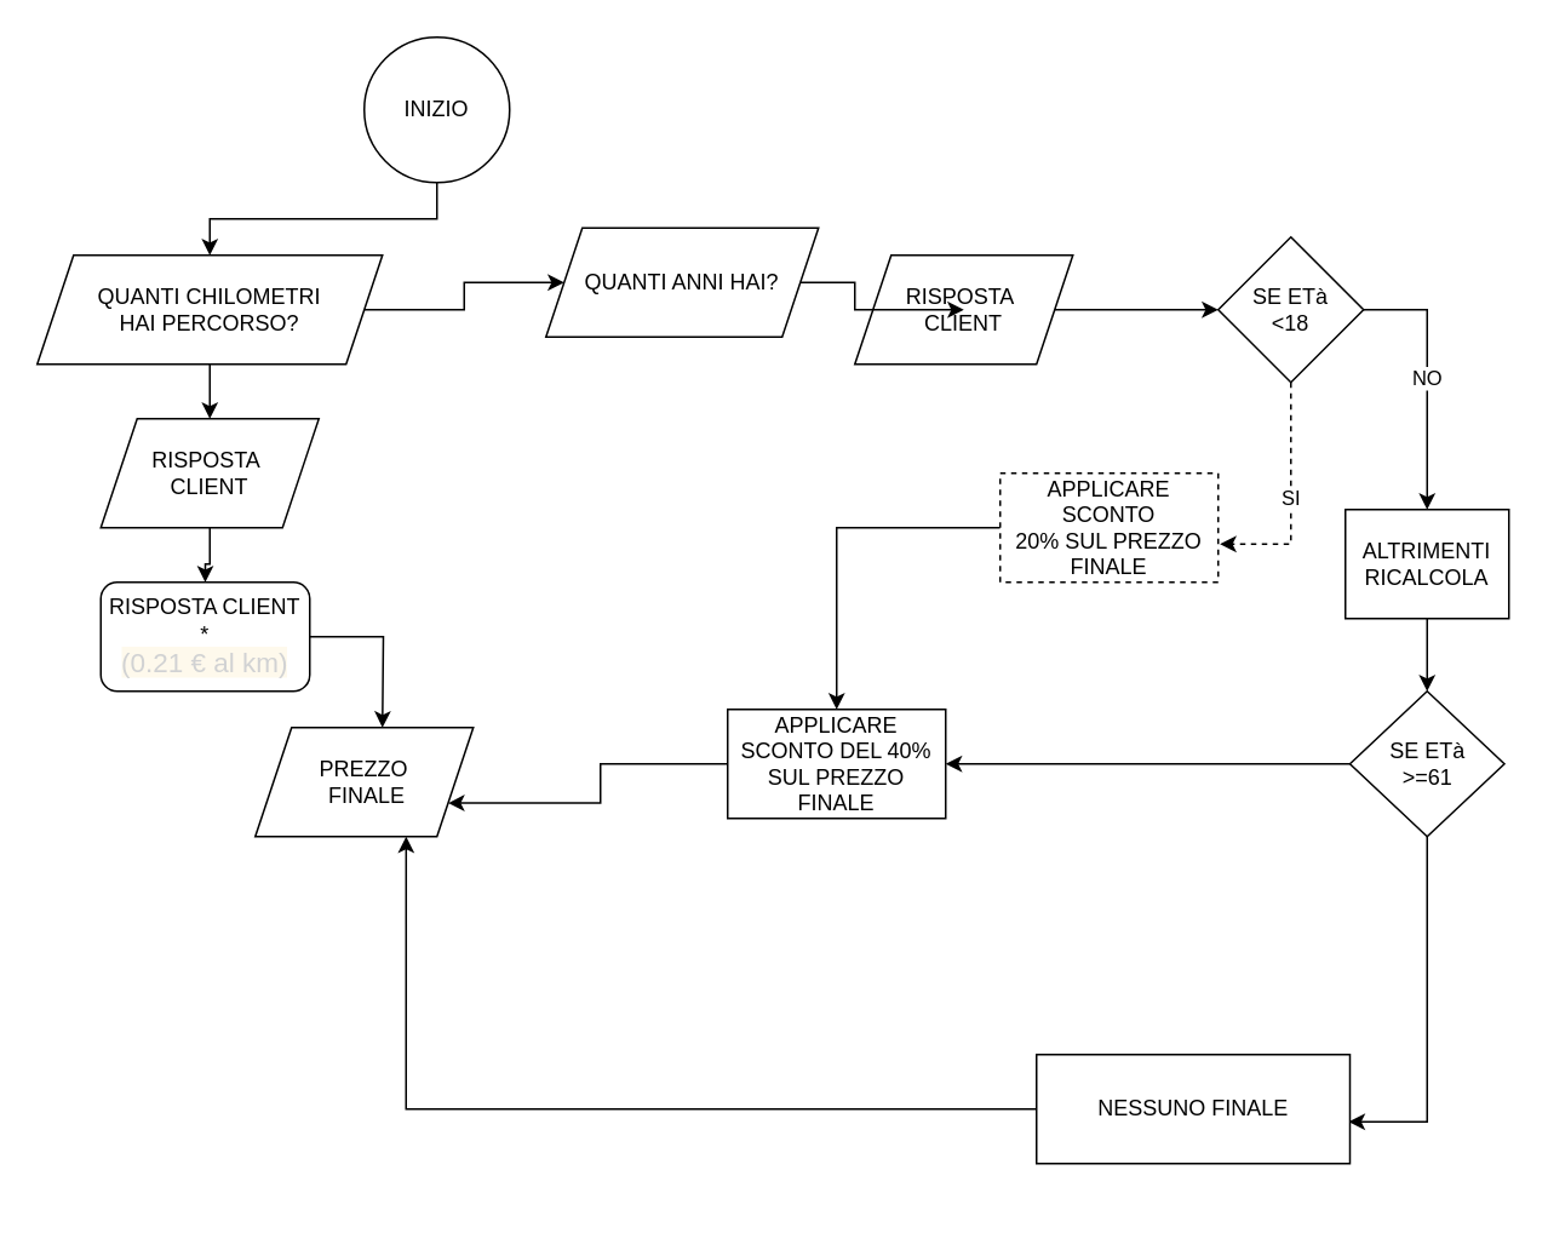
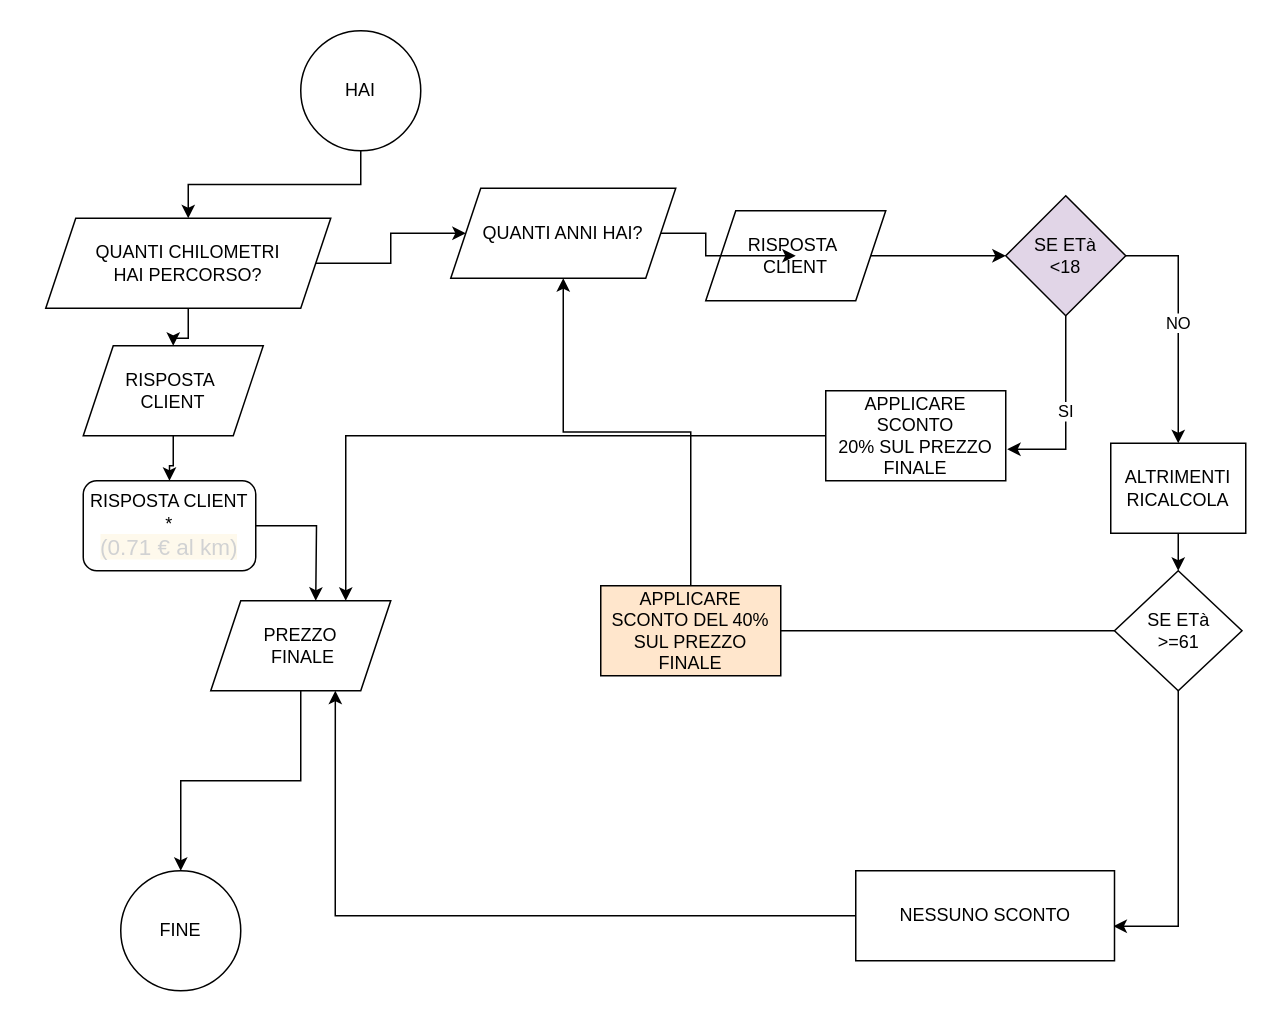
- <mxCell id="3" value="INIZIO" style="ellipse;whiteSpace=wrap;html=1;aspect=fixed;" vertex="1" parent="1"><mxGeometry x="200" width="80" height="80" as="geometry" y="20" /></mxCell>
+ <mxCell id="3" value="HAI" style="ellipse;whiteSpace=wrap;html=1;aspect=fixed;" vertex="1" parent="1"><mxGeometry x="200" width="80" height="80" as="geometry" y="20" /></mxCell>
- <mxCell id="7" value="QUANTI CHILOMETRI&lt;br&gt;HAI PERCORSO?&lt;br&gt;" style="shape=parallelogram;perimeter=parallelogramPerimeter;whiteSpace=wrap;html=1;fixedSize=1;" vertex="1" parent="1"><mxGeometry x="20" y="140" width="190" height="60" as="geometry" /></mxCell>
+ <mxCell id="7" value="QUANTI CHILOMETRI&lt;br&gt;HAI PERCORSO?&lt;br&gt;" style="shape=parallelogram;perimeter=parallelogramPerimeter;whiteSpace=wrap;html=1;fixedSize=1;" vertex="1" parent="1"><mxGeometry x="30" y="145" width="190" height="60" as="geometry" /></mxCell>
- <mxCell id="18" value="SE ETà&lt;br&gt;&amp;lt;18" style="rhombus;whiteSpace=wrap;html=1;" vertex="1" parent="1"><mxGeometry x="670" y="130" width="80" height="80" as="geometry" /></mxCell>
+ <mxCell id="18" value="SE ETà&lt;br&gt;&amp;lt;18" style="rhombus;whiteSpace=wrap;html=1;fillColor=#e1d5e7;" vertex="1" parent="1"><mxGeometry x="670" y="130" width="80" height="80" as="geometry" /></mxCell>
- <mxCell id="17" value="SI" style="edgeStyle=orthogonalEdgeStyle;rounded=0;orthogonalLoop=1;jettySize=auto;html=1;entryX=1.008;entryY=0.65;entryDx=0;entryDy=0;entryPerimeter=0;dashed=1;" edge="1" parent="1" source="18" target="20"><mxGeometry relative="1" as="geometry" /></mxCell>
+ <mxCell id="17" value="SI" style="edgeStyle=orthogonalEdgeStyle;rounded=0;orthogonalLoop=1;jettySize=auto;html=1;entryX=1.008;entryY=0.65;entryDx=0;entryDy=0;entryPerimeter=0;" edge="1" parent="1" source="18" target="20"><mxGeometry relative="1" as="geometry" /></mxCell>
- <mxCell id="19" style="edgeStyle=orthogonalEdgeStyle;rounded=0;orthogonalLoop=1;jettySize=auto;html=1;" edge="1" parent="1" source="20" target="27"><mxGeometry relative="1" as="geometry" /></mxCell>
+ <mxCell id="19" style="edgeStyle=orthogonalEdgeStyle;rounded=0;orthogonalLoop=1;jettySize=auto;html=1;entryX=0.75;entryY=0;entryDx=0;entryDy=0;" edge="1" parent="1" source="20" target="13"><mxGeometry relative="1" as="geometry" /></mxCell>
- <mxCell id="20" value="APPLICARE&lt;br&gt;SCONTO&lt;br&gt;20% SUL PREZZO&lt;br&gt;FINALE" style="whiteSpace=wrap;html=1;dashed=1;" vertex="1" parent="1"><mxGeometry x="550" y="260" width="120" height="60" as="geometry" /></mxCell>
+ <mxCell id="20" value="APPLICARE&lt;br&gt;SCONTO&lt;br&gt;20% SUL PREZZO&lt;br&gt;FINALE" style="whiteSpace=wrap;html=1;" vertex="1" parent="1"><mxGeometry x="550" y="260" width="120" height="60" as="geometry" /></mxCell>
- <mxCell id="22" value="ALTRIMENTI&lt;br&gt;RICALCOLA" style="whiteSpace=wrap;html=1;" vertex="1" parent="1"><mxGeometry x="740" y="280" width="90" height="60" as="geometry" /></mxCell>
+ <mxCell id="22" value="ALTRIMENTI&lt;br&gt;RICALCOLA" style="whiteSpace=wrap;html=1;" vertex="1" parent="1"><mxGeometry x="740" y="295" width="90" height="60" as="geometry" /></mxCell>
- <mxCell id="11" value="RISPOSTA CLIENT&lt;br&gt;*&lt;br&gt;&lt;span style=&quot;color: rgb(209, 210, 211); font-family: Slack-Lato, Slack-Fractions, appleLogo, sans-serif; font-size: 15px; font-variant-ligatures: common-ligatures; text-align: left; background-color: rgba(242, 199, 68, 0.1);&quot;&gt;(0.21 € al km)&lt;/span&gt;&lt;br&gt;" style="rounded=1;whiteSpace=wrap;html=1;" vertex="1" parent="1"><mxGeometry x="55" y="320" width="115" height="60" as="geometry" /></mxCell>
+ <mxCell id="11" value="RISPOSTA CLIENT&lt;br&gt;*&lt;br&gt;&lt;span style=&quot;color: rgb(209, 210, 211); font-family: Slack-Lato, Slack-Fractions, appleLogo, sans-serif; font-size: 15px; font-variant-ligatures: common-ligatures; text-align: left; background-color: rgba(242, 199, 68, 0.1);&quot;&gt;(0.71 € al km)&lt;/span&gt;&lt;br&gt;" style="rounded=1;whiteSpace=wrap;html=1;" vertex="1" parent="1"><mxGeometry x="55" y="320" width="115" height="60" as="geometry" /></mxCell>
- <mxCell id="27" value="APPLICARE SCONTO DEL 40%&lt;br&gt;SUL PREZZO FINALE" style="whiteSpace=wrap;html=1;" vertex="1" parent="1"><mxGeometry x="400" y="390" width="120" height="60" as="geometry" /></mxCell>
+ <mxCell id="27" value="APPLICARE SCONTO DEL 40%&lt;br&gt;SUL PREZZO FINALE" style="whiteSpace=wrap;html=1;fillColor=#ffe6cc;" vertex="1" parent="1"><mxGeometry x="400" y="390" width="120" height="60" as="geometry" /></mxCell>
- <mxCell id="23" value="" style="edgeStyle=orthogonalEdgeStyle;rounded=0;orthogonalLoop=1;jettySize=auto;html=1;" edge="1" parent="1" source="25" target="27"><mxGeometry relative="1" as="geometry" /></mxCell>
+ <mxCell id="23" value="" style="edgeStyle=orthogonalEdgeStyle;rounded=0;orthogonalLoop=1;jettySize=auto;html=1;endArrow=none;" edge="1" parent="1" source="25" target="27"><mxGeometry relative="1" as="geometry" /></mxCell>
- <mxCell id="26" style="edgeStyle=orthogonalEdgeStyle;rounded=0;orthogonalLoop=1;jettySize=auto;html=1;entryX=1;entryY=0.75;entryDx=0;entryDy=0;" edge="1" parent="1" source="27" target="13"><mxGeometry relative="1" as="geometry" /></mxCell>
+ <mxCell id="26" style="edgeStyle=orthogonalEdgeStyle;rounded=0;orthogonalLoop=1;jettySize=auto;html=1;" edge="1" parent="1" source="27" target="15"><mxGeometry relative="1" as="geometry" /></mxCell>
+ <mxCell id="12" style="edgeStyle=orthogonalEdgeStyle;rounded=0;orthogonalLoop=1;jettySize=auto;html=1;entryX=0.5;entryY=0;entryDx=0;entryDy=0;" edge="1" parent="1" source="13" target="4"><mxGeometry relative="1" as="geometry" /></mxCell>
- <mxCell id="29" value="NESSUNO FINALE" style="whiteSpace=wrap;html=1;" vertex="1" parent="1"><mxGeometry x="570" y="580" width="172.5" height="60" as="geometry" /></mxCell>
+ <mxCell id="29" value="NESSUNO SCONTO" style="whiteSpace=wrap;html=1;" vertex="1" parent="1"><mxGeometry x="570" y="580" width="172.5" height="60" as="geometry" /></mxCell>
+ <mxCell id="4" value="FINE" style="ellipse;whiteSpace=wrap;html=1;aspect=fixed;" vertex="1" parent="1"><mxGeometry x="80" y="580" width="80" height="80" as="geometry" /></mxCell>
